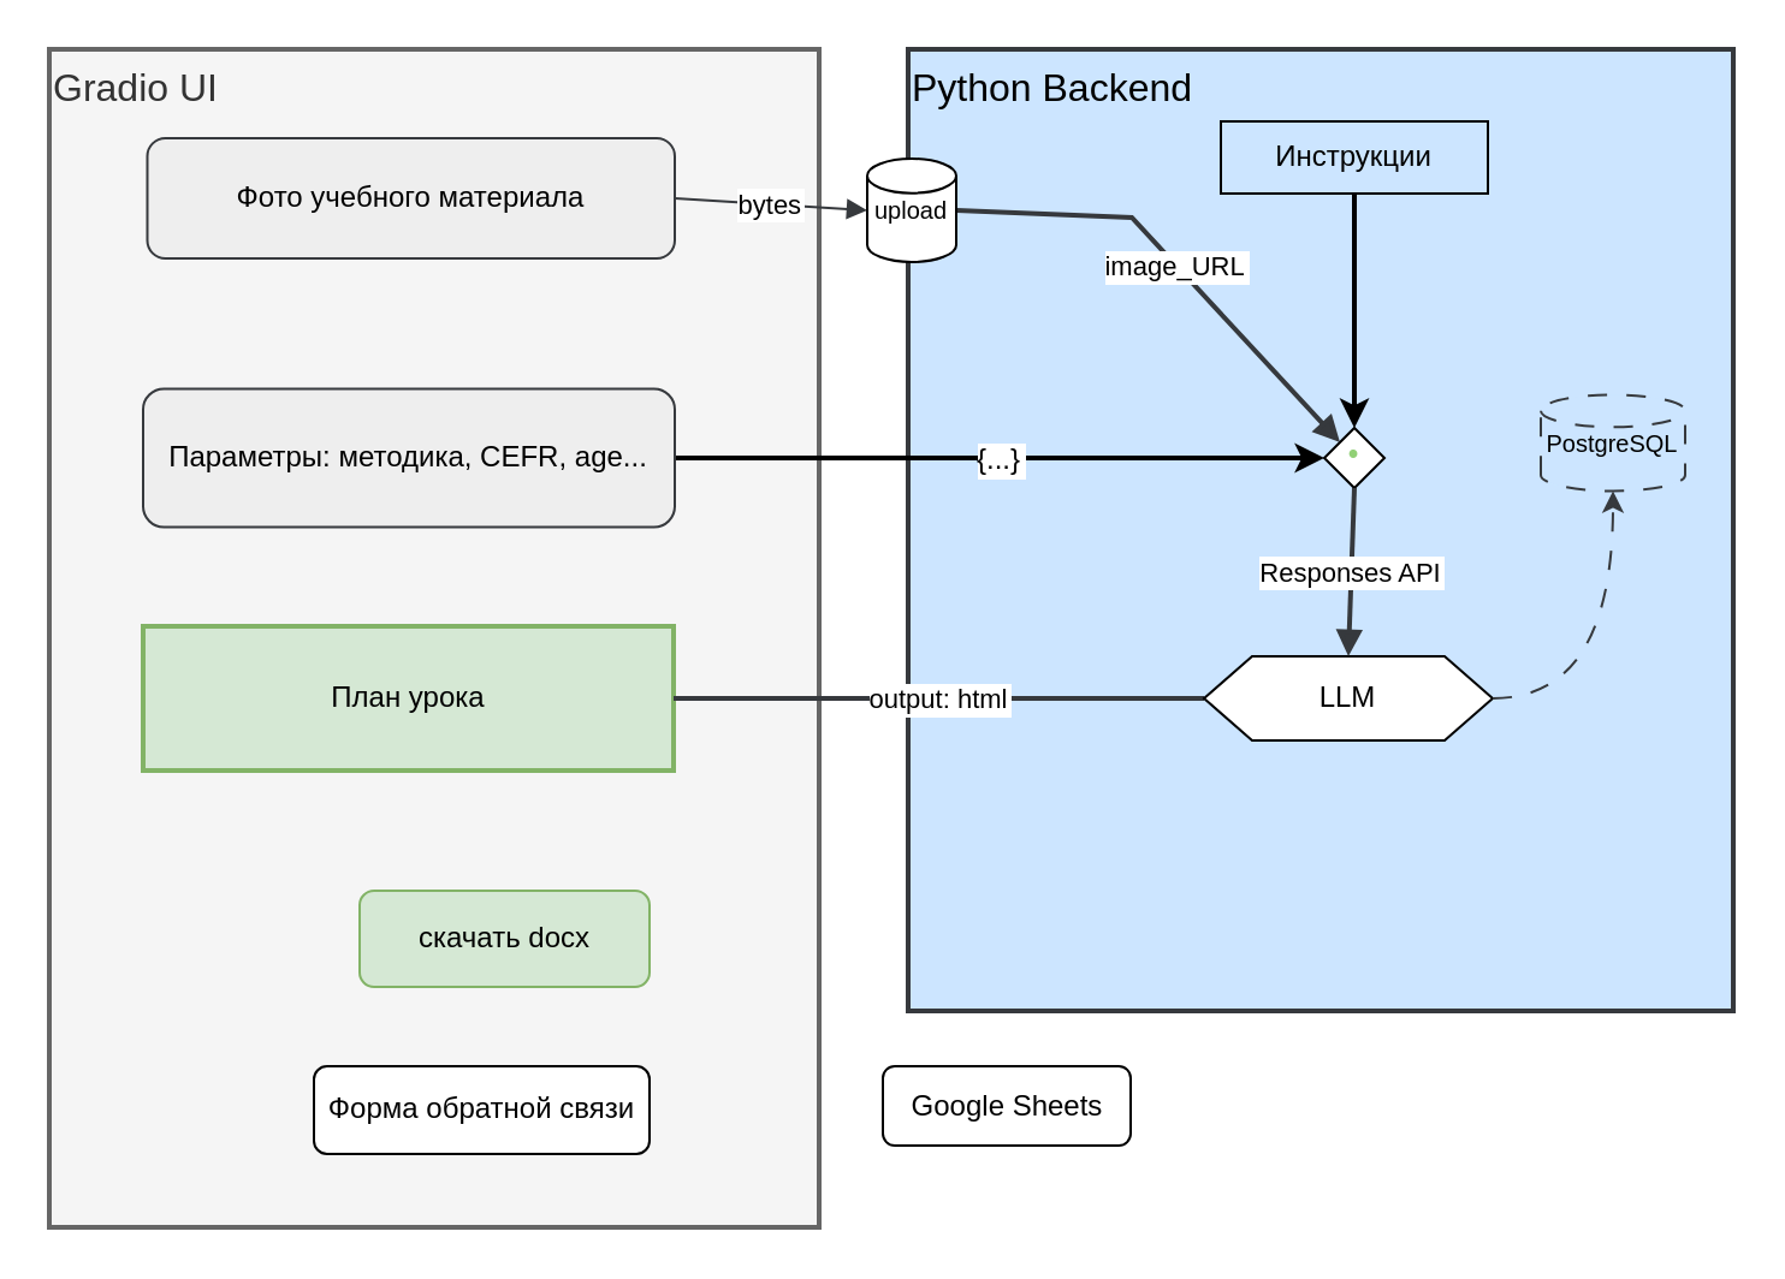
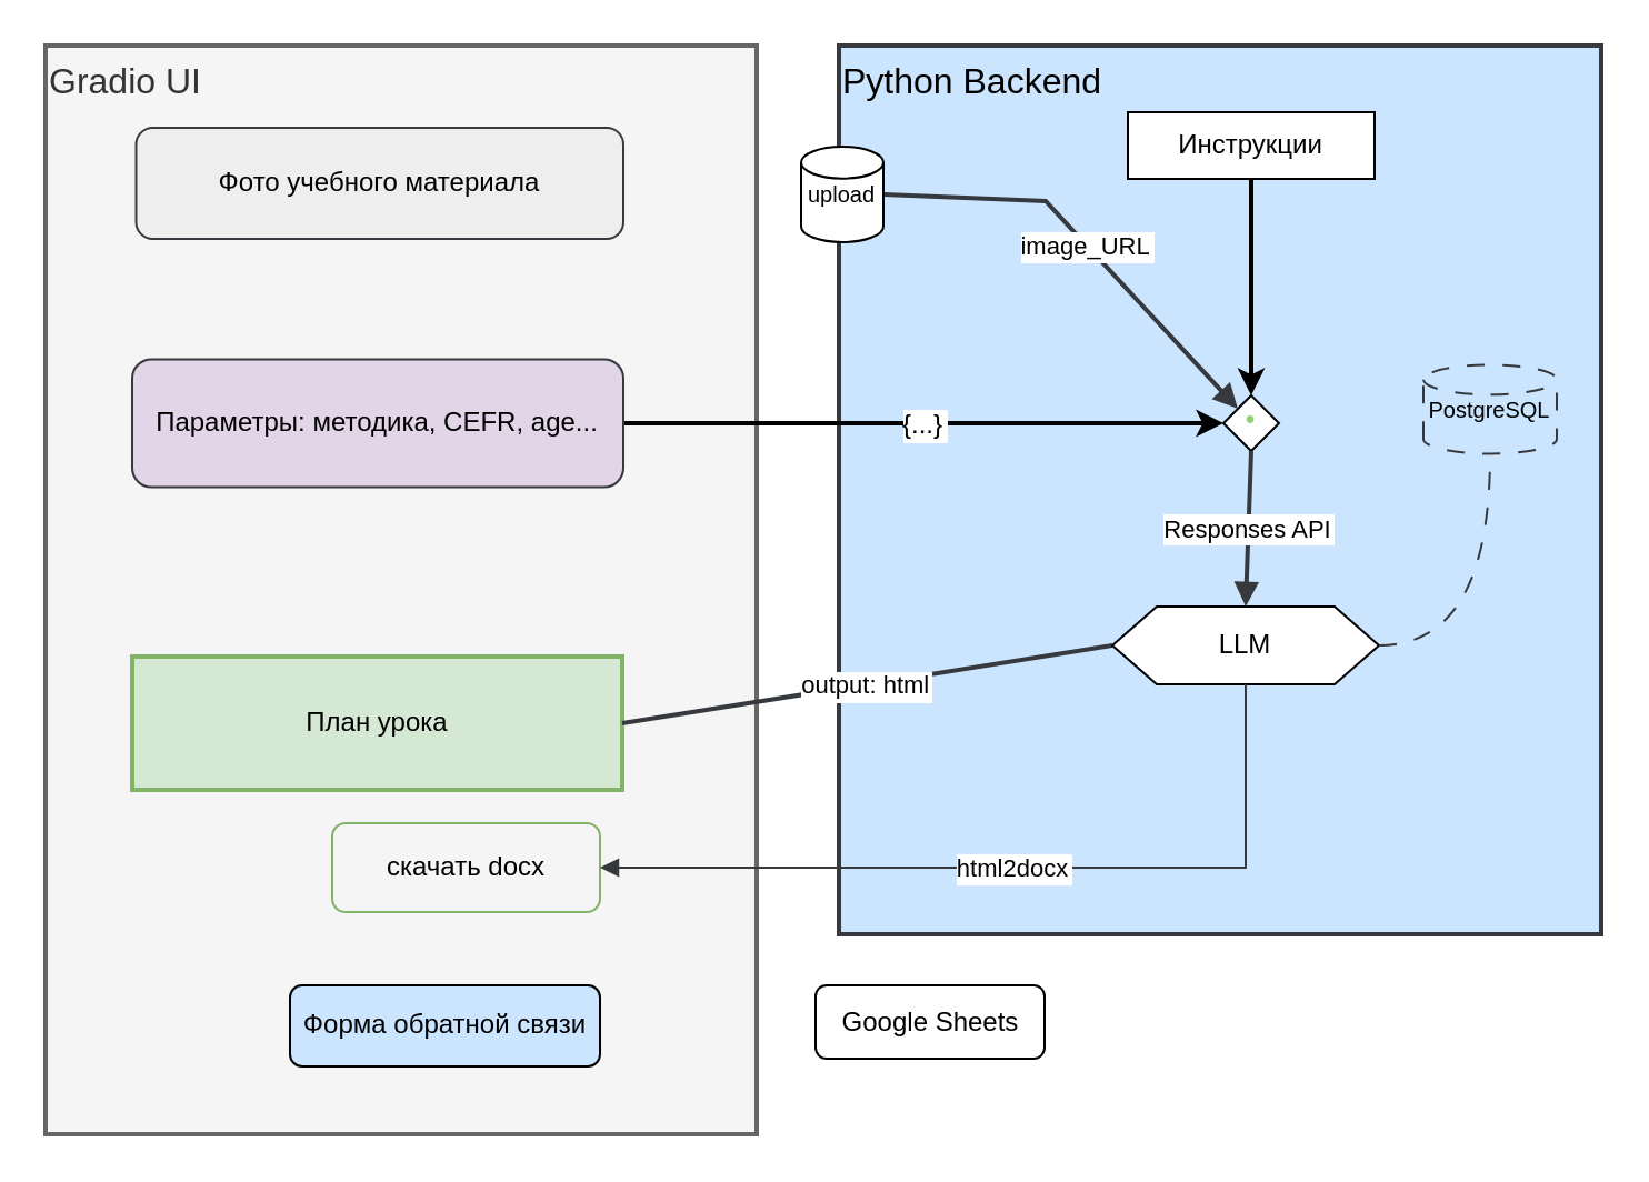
- <mxCell id="7" value="Инструкции" style="whiteSpace=wrap;strokeWidth=1;fillColor=#cce5ff;" vertex="1" parent="1"><mxGeometry x="507" y="50" width="111" height="30" as="geometry" /></mxCell>
+ <mxCell id="7" value="Инструкции" style="whiteSpace=wrap;strokeWidth=1;" vertex="1" parent="1"><mxGeometry x="507" y="50" width="111" height="30" as="geometry" /></mxCell>
- <mxCell id="8" value="bytes" style="curved=0;startArrow=none;endArrow=block;exitX=1;exitY=0.5;entryX=0;entryY=0.5;rounded=0;entryDx=0;entryDy=0;entryPerimeter=0;labelBackgroundColor=#FFFFFF;fillColor=#cce5ff;strokeColor=#36393d;labelBorderColor=none;exitDx=0;exitDy=0;" edge="1" parent="1" source="20" target="13"><mxGeometry relative="1" as="geometry"><Array as="points" /><mxPoint x="298" y="85" as="sourcePoint" /></mxGeometry></mxCell>
- <mxCell id="12" value="Параметры: методика, CEFR, age..." style="rounded=1;whiteSpace=wrap;html=1;strokeWidth=1;fillColor=#eeeeee;strokeColor=#36393d;" vertex="1" parent="1"><mxGeometry x="59" y="161.25" width="221" height="57.5" as="geometry" /></mxCell>
+ <mxCell id="12" value="Параметры: методика, CEFR, age..." style="rounded=1;whiteSpace=wrap;html=1;strokeWidth=1;fillColor=#e1d5e7;strokeColor=#36393d;" vertex="1" parent="1"><mxGeometry x="59" y="161.25" width="221" height="57.5" as="geometry" /></mxCell>
- <mxCell id="17" style="edgeStyle=orthogonalEdgeStyle;rounded=0;orthogonalLoop=1;jettySize=auto;html=1;entryX=0.5;entryY=1;entryDx=0;entryDy=0;entryPerimeter=0;dashed=1;dashPattern=8 8;curved=1;endSize=6;shadow=0;flowAnimation=0;fillColor=#cce5ff;strokeColor=#36393d;" edge="1" parent="1" source="14" target="16"><mxGeometry relative="1" as="geometry" /></mxCell>
+ <mxCell id="17" style="edgeStyle=orthogonalEdgeStyle;rounded=0;orthogonalLoop=1;jettySize=auto;html=1;entryX=0.5;entryY=1;entryDx=0;entryDy=0;entryPerimeter=0;dashed=1;dashPattern=8 8;curved=1;endSize=6;shadow=0;flowAnimation=0;fillColor=#cce5ff;strokeColor=#36393d;endArrow=none;" edge="1" parent="1" source="14" target="16"><mxGeometry relative="1" as="geometry" /></mxCell>
- <mxCell id="4" value="План урока" style="whiteSpace=wrap;strokeWidth=2;fillColor=#d5e8d4;strokeColor=#82b366;" vertex="1" parent="1"><mxGeometry x="59" y="260" width="220.5" height="60" as="geometry" /></mxCell>
+ <mxCell id="4" value="План урока" style="whiteSpace=wrap;strokeWidth=2;fillColor=#d5e8d4;strokeColor=#82b366;" vertex="1" parent="1"><mxGeometry x="59" y="295" width="220.5" height="60" as="geometry" /></mxCell>
- <mxCell id="15" value="скачать docx" style="rounded=1;whiteSpace=wrap;html=1;verticalAlign=middle;labelBackgroundColor=none;labelPosition=center;verticalLabelPosition=middle;align=center;strokeWidth=1;fillColor=#d5e8d4;strokeColor=#82b366;" vertex="1" parent="1"><mxGeometry x="149" y="370" width="120.5" height="40" as="geometry" /></mxCell>
+ <mxCell id="15" value="скачать docx" style="rounded=1;whiteSpace=wrap;html=1;verticalAlign=middle;labelBackgroundColor=none;labelPosition=center;verticalLabelPosition=middle;align=center;strokeWidth=1;fillColor=#f5f5f5;strokeColor=#82b366;" vertex="1" parent="1"><mxGeometry x="149" y="370" width="120.5" height="40" as="geometry" /></mxCell>
+ <mxCell id="18" value="html2docx" style="curved=0;startArrow=none;endArrow=block;exitX=0.5;exitY=1;rounded=0;exitDx=0;exitDy=0;entryX=1;entryY=0.5;entryDx=0;entryDy=0;fillColor=#cce5ff;strokeColor=#36393d;" edge="1" parent="1" source="14" target="15"><mxGeometry relative="1" as="geometry"><Array as="points"><mxPoint x="560" y="390" /></Array><mxPoint x="563" y="360" as="sourcePoint" /><mxPoint x="291.38" y="495" as="targetPoint" /></mxGeometry></mxCell>
- <mxCell id="19" value="Форма обратной связи" style="rounded=1;whiteSpace=wrap;html=1;verticalAlign=middle;labelBackgroundColor=none;labelPosition=center;verticalLabelPosition=middle;align=center;strokeWidth=1;" vertex="1" parent="1"><mxGeometry x="130" y="443" width="139.5" height="36.5" as="geometry" /></mxCell>
+ <mxCell id="19" value="Форма обратной связи" style="rounded=1;whiteSpace=wrap;html=1;verticalAlign=middle;labelBackgroundColor=none;labelPosition=center;verticalLabelPosition=middle;align=center;strokeWidth=1;fillColor=#cce5ff;" vertex="1" parent="1"><mxGeometry x="130" y="443" width="139.5" height="36.5" as="geometry" /></mxCell>
